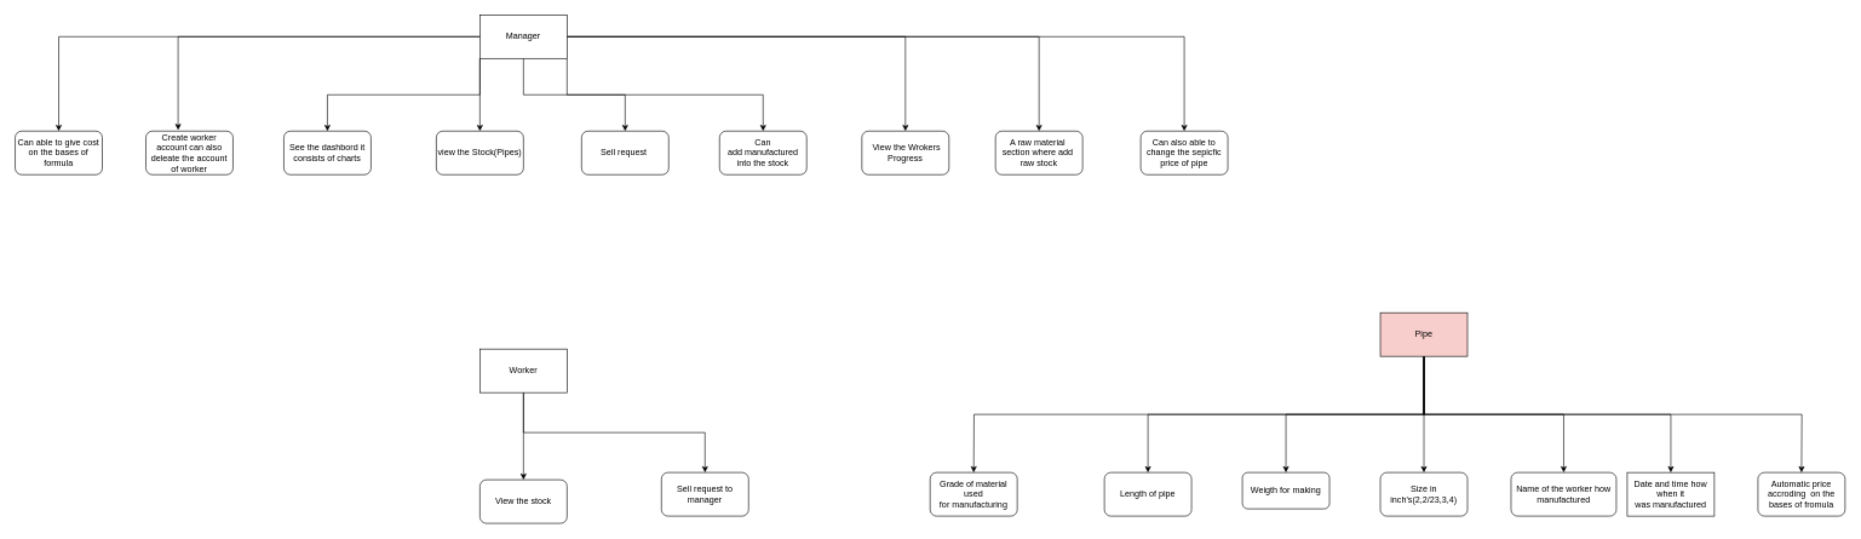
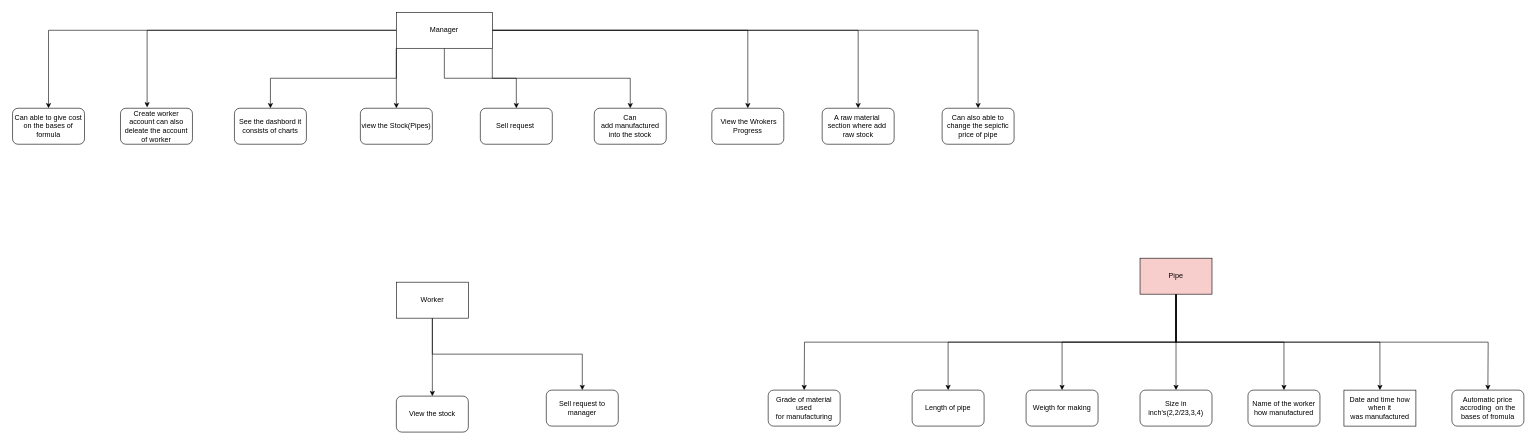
- <mxCell id="10" value="Manager" style="rounded=0;whiteSpace=wrap;html=1;" vertex="1" parent="1"><mxGeometry x="660" y="20" width="120" height="60" as="geometry" /></mxCell>
+ <mxCell id="10" value="Manager" style="rounded=0;whiteSpace=wrap;html=1;" vertex="1" parent="1"><mxGeometry x="660" y="20" width="160" height="60" as="geometry" /></mxCell>
- <mxCell id="22" value="Worker" style="rounded=0;whiteSpace=wrap;html=1;" vertex="1" parent="1"><mxGeometry x="660" y="480" width="120" height="60" as="geometry" /></mxCell>
+ <mxCell id="22" value="Worker" style="rounded=0;whiteSpace=wrap;html=1;" vertex="1" parent="1"><mxGeometry x="660" y="470" width="120" height="60" as="geometry" /></mxCell>
- <mxCell id="35" value="Weigth for making" style="rounded=1;whiteSpace=wrap;html=1;" vertex="1" parent="1"><mxGeometry x="1710" y="650" width="120" height="50" as="geometry" /></mxCell>
+ <mxCell id="35" value="Weigth for making" style="rounded=1;whiteSpace=wrap;html=1;" vertex="1" parent="1"><mxGeometry x="1710" y="650" width="120" height="60" as="geometry" /></mxCell>
- <mxCell id="37" value="Name of the worker how manufactured" style="rounded=1;whiteSpace=wrap;html=1;" vertex="1" parent="1"><mxGeometry x="2080" y="650" width="145" height="60" as="geometry" /></mxCell>
+ <mxCell id="37" value="Name of the worker how manufactured" style="rounded=1;whiteSpace=wrap;html=1;" vertex="1" parent="1"><mxGeometry x="2080" y="650" width="120" height="60" as="geometry" /></mxCell>
